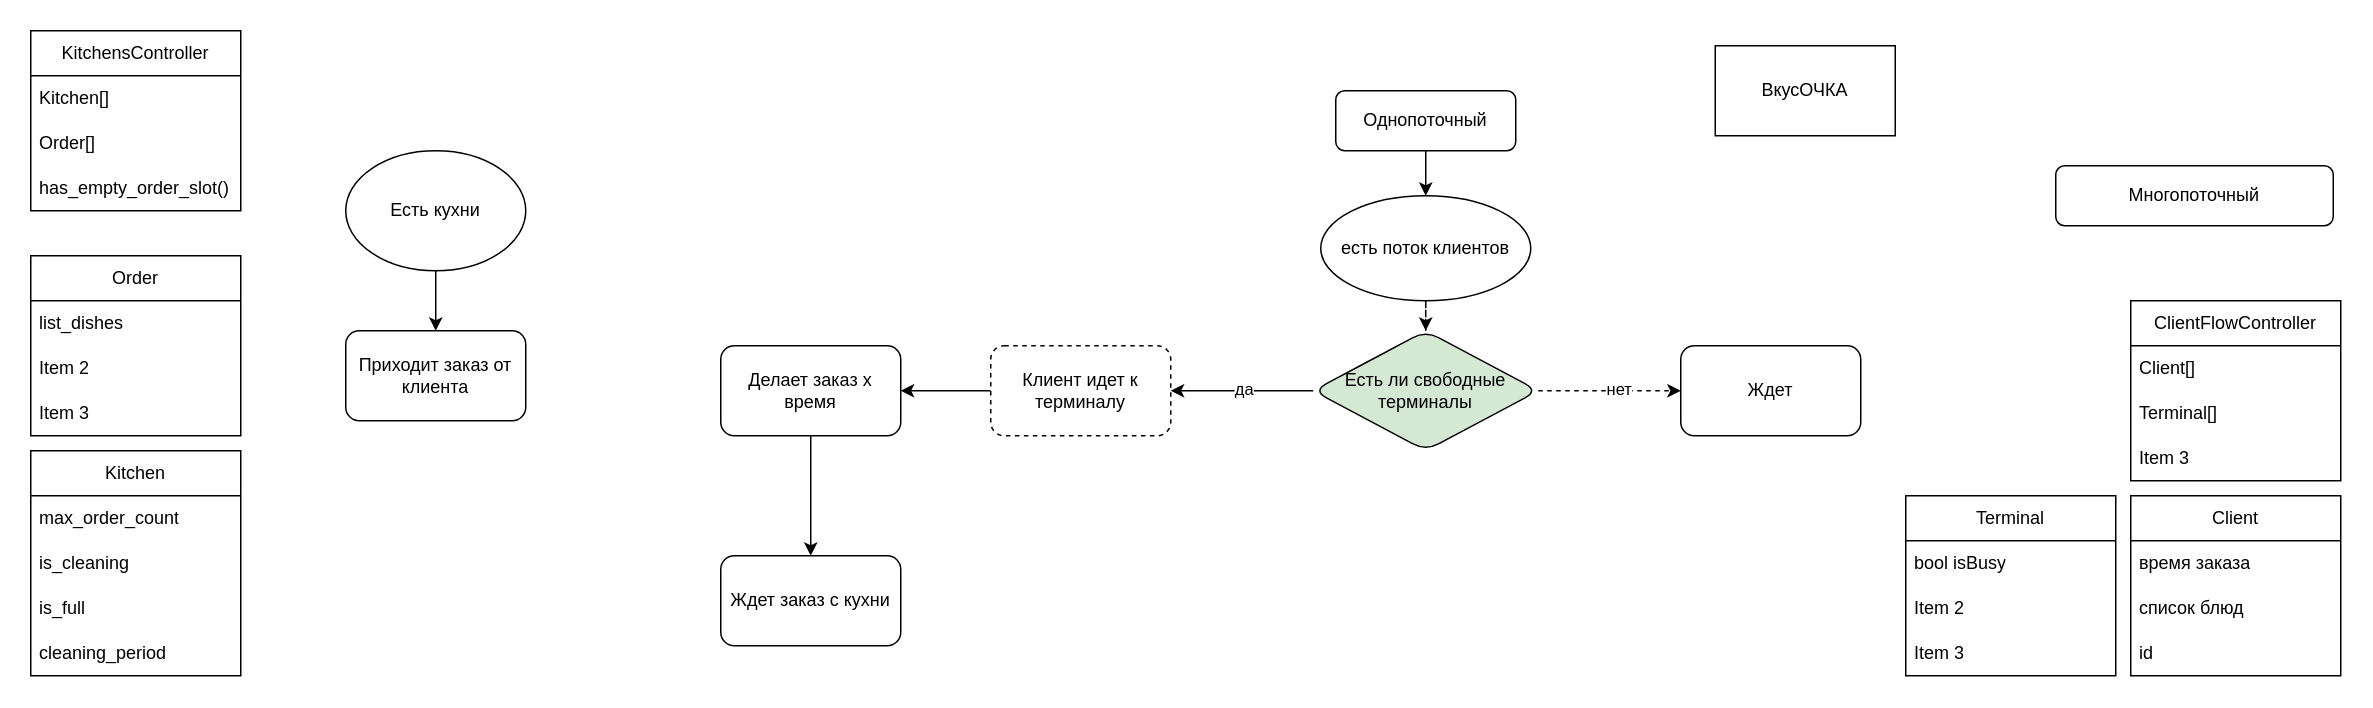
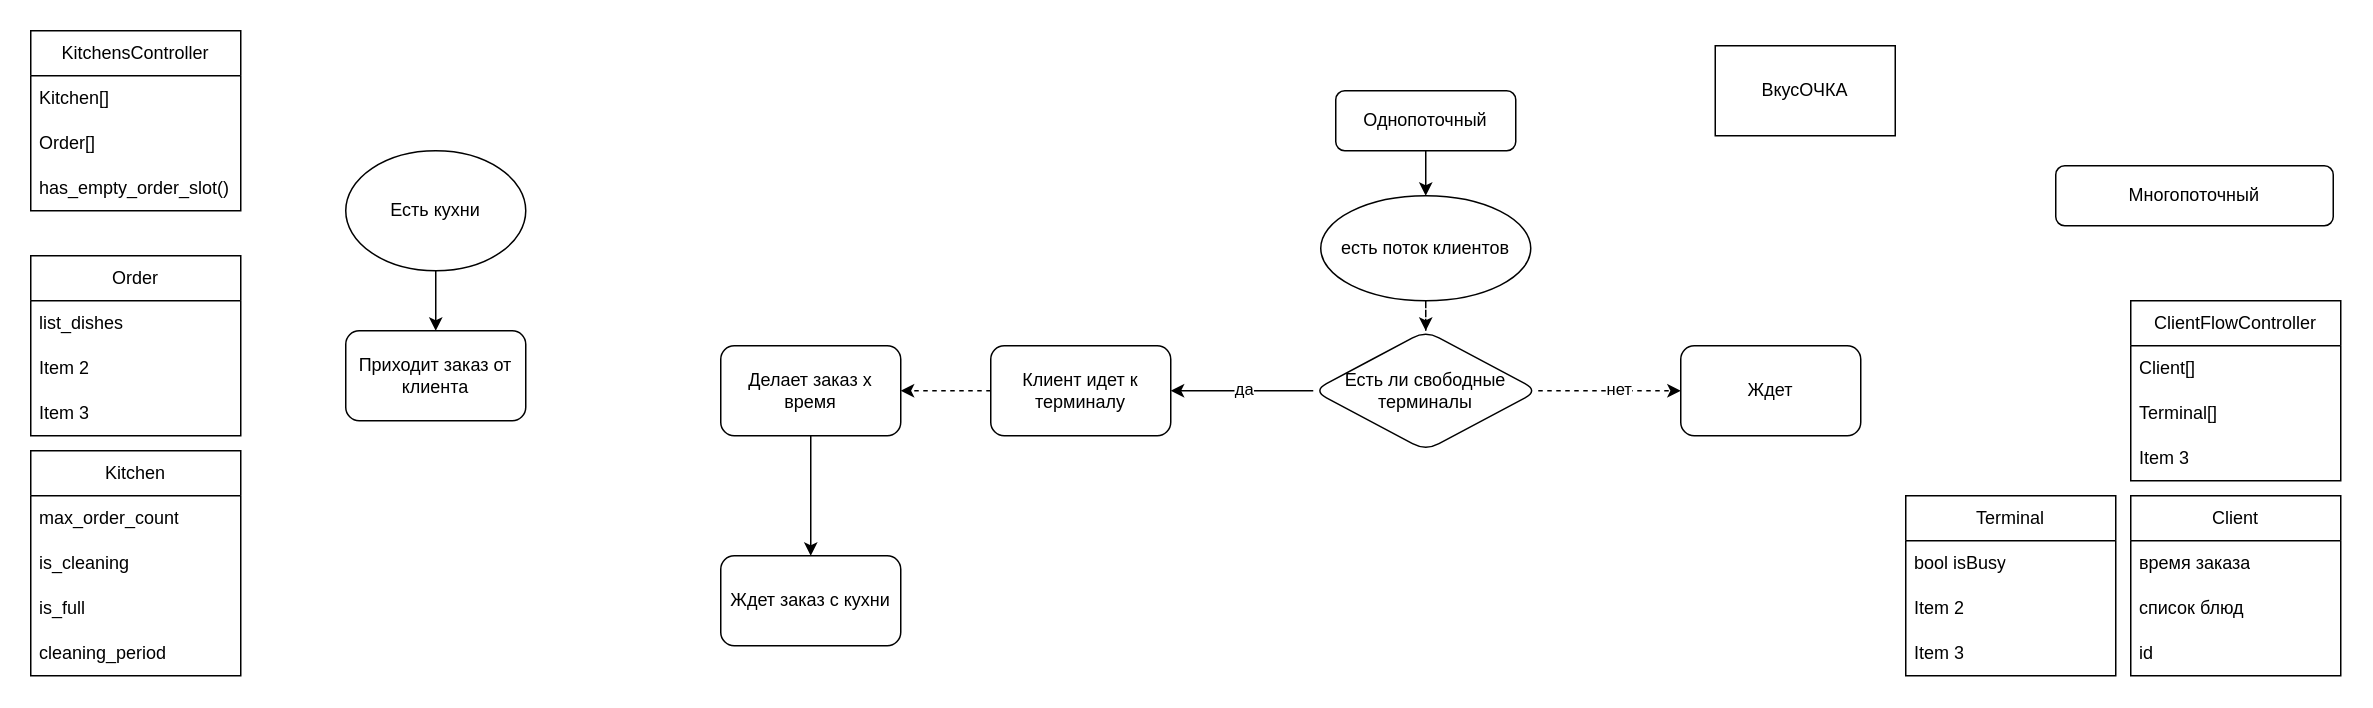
- <mxCell id="13" value="" style="edgeStyle=orthogonalEdgeStyle;rounded=0;orthogonalLoop=1;jettySize=auto;html=1;" edge="1" parent="1" source="14" target="21"><mxGeometry relative="1" as="geometry" /></mxCell>
+ <mxCell id="13" value="" style="edgeStyle=orthogonalEdgeStyle;rounded=0;orthogonalLoop=1;jettySize=auto;html=1;dashed=1;" edge="1" parent="1" source="14" target="21"><mxGeometry relative="1" as="geometry" /></mxCell>
- <mxCell id="14" value="Клиент идет к терминалу" style="whiteSpace=wrap;html=1;rounded=1;glass=0;strokeWidth=1;shadow=0;dashed=1;" vertex="1" parent="1"><mxGeometry x="660" y="230" width="120" height="60" as="geometry" /></mxCell>
+ <mxCell id="14" value="Клиент идет к терминалу" style="whiteSpace=wrap;html=1;rounded=1;glass=0;strokeWidth=1;shadow=0;" vertex="1" parent="1"><mxGeometry x="660" y="230" width="120" height="60" as="geometry" /></mxCell>
- <mxCell id="12" value="Есть ли свободные терминалы" style="rhombus;whiteSpace=wrap;html=1;rounded=1;glass=0;strokeWidth=1;shadow=0;fillColor=#d5e8d4;" vertex="1" parent="1"><mxGeometry x="875" y="220" width="150" height="80" as="geometry" /></mxCell>
+ <mxCell id="12" value="Есть ли свободные терминалы" style="rhombus;whiteSpace=wrap;html=1;rounded=1;glass=0;strokeWidth=1;shadow=0;" vertex="1" parent="1"><mxGeometry x="875" y="220" width="150" height="80" as="geometry" /></mxCell>
